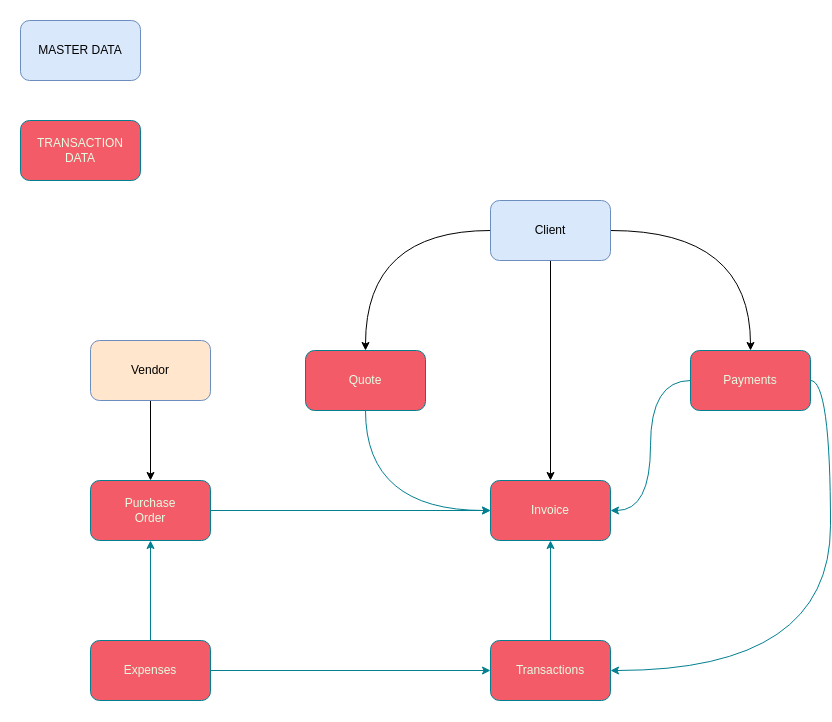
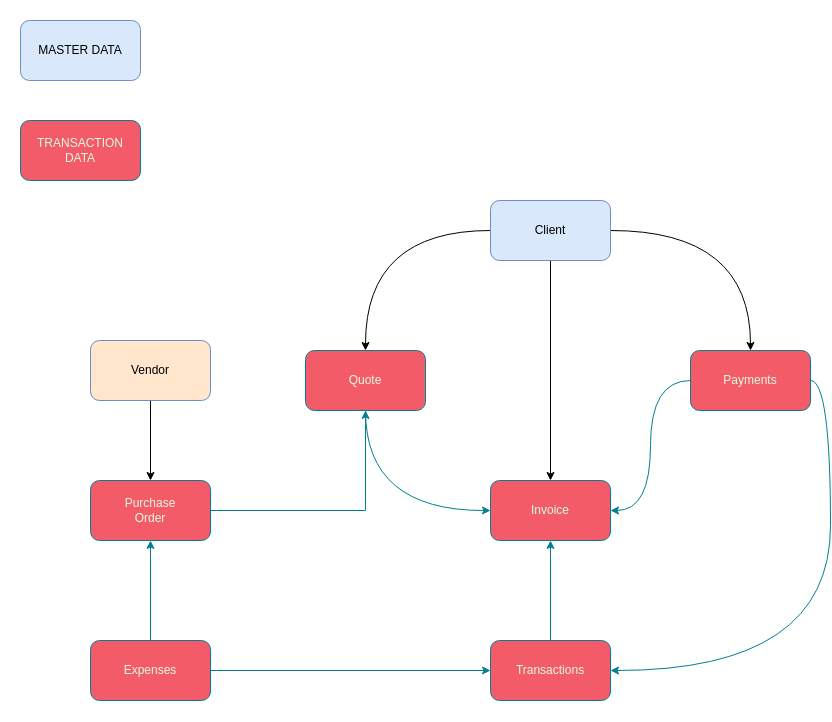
- <mxCell id="2" style="edgeStyle=orthogonalEdgeStyle;rounded=0;orthogonalLoop=1;jettySize=auto;html=1;labelBackgroundColor=#114B5F;strokeColor=#028090;fontColor=#E4FDE1;" parent="1" source="3" target="4" edge="1"><mxGeometry relative="1" as="geometry" /></mxCell>
+ <mxCell id="2" style="edgeStyle=orthogonalEdgeStyle;rounded=0;orthogonalLoop=1;jettySize=auto;html=1;labelBackgroundColor=#114B5F;strokeColor=#028090;fontColor=#E4FDE1;" parent="1" source="3" target="6" edge="1"><mxGeometry relative="1" as="geometry" /></mxCell>
